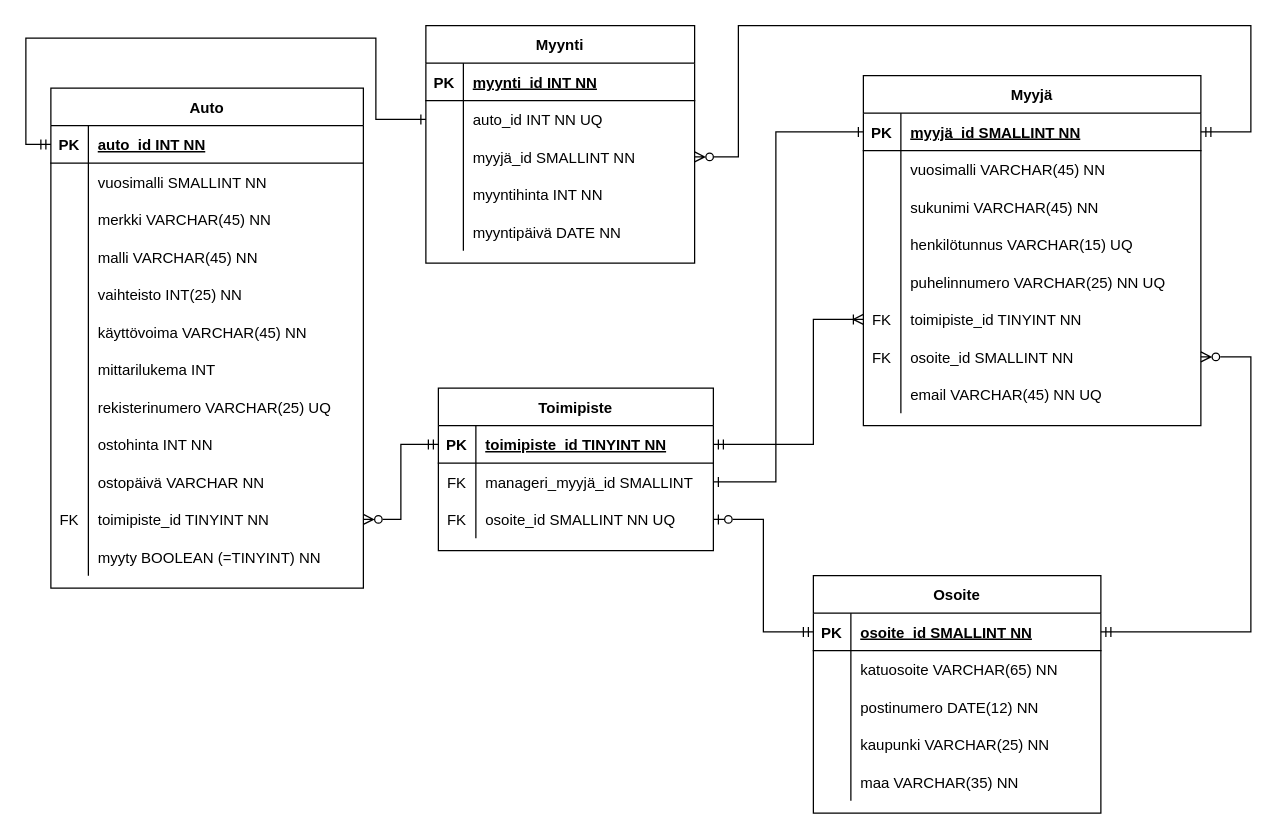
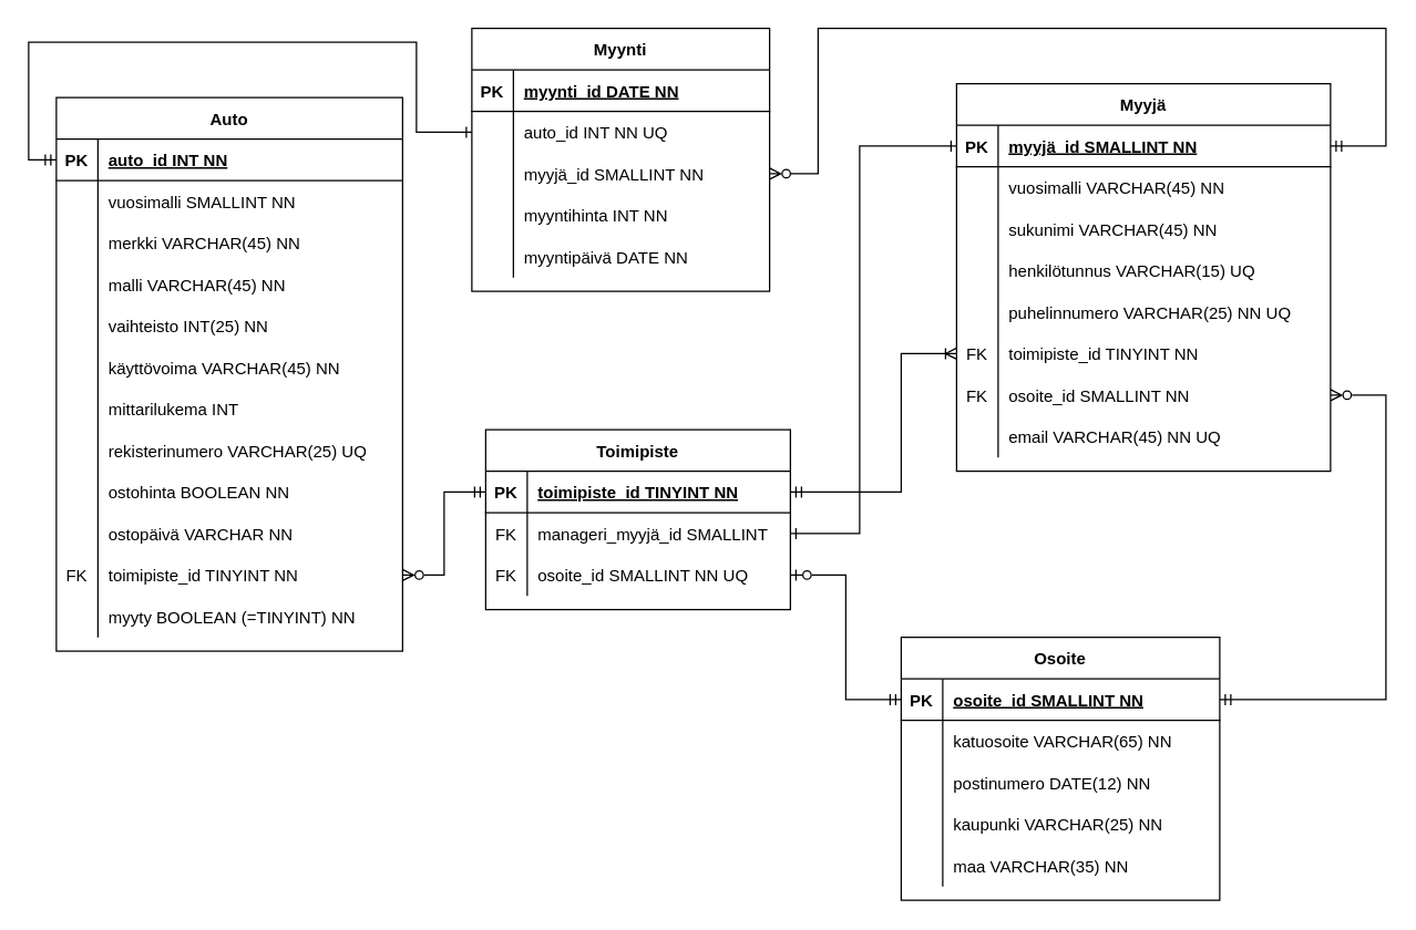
- <mxCell id="97" value="myynti_id INT NN" style="shape=partialRectangle;connectable=0;fillColor=none;top=0;left=0;bottom=0;right=0;align=left;spacingLeft=6;fontStyle=5;overflow=hidden;" parent="95" vertex="1"><mxGeometry x="30" width="185" height="30" as="geometry"><mxRectangle width="185" height="30" as="alternateBounds" /></mxGeometry></mxCell>
+ <mxCell id="97" value="myynti_id DATE NN" style="shape=partialRectangle;connectable=0;fillColor=none;top=0;left=0;bottom=0;right=0;align=left;spacingLeft=6;fontStyle=5;overflow=hidden;" parent="95" vertex="1"><mxGeometry x="30" width="185" height="30" as="geometry"><mxRectangle width="185" height="30" as="alternateBounds" /></mxGeometry></mxCell>
- <mxCell id="83" value="ostohinta INT NN" style="shape=partialRectangle;connectable=0;fillColor=none;top=0;left=0;bottom=0;right=0;align=left;spacingLeft=6;overflow=hidden;" parent="81" vertex="1"><mxGeometry x="30" width="220" height="30" as="geometry"><mxRectangle width="220" height="30" as="alternateBounds" /></mxGeometry></mxCell>
+ <mxCell id="83" value="ostohinta BOOLEAN NN" style="shape=partialRectangle;connectable=0;fillColor=none;top=0;left=0;bottom=0;right=0;align=left;spacingLeft=6;overflow=hidden;" parent="81" vertex="1"><mxGeometry x="30" width="220" height="30" as="geometry"><mxRectangle width="220" height="30" as="alternateBounds" /></mxGeometry></mxCell>
